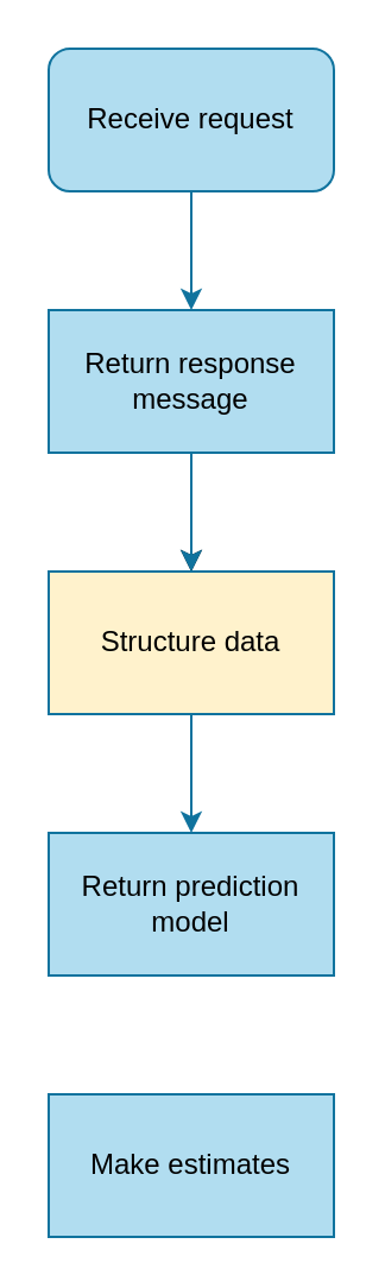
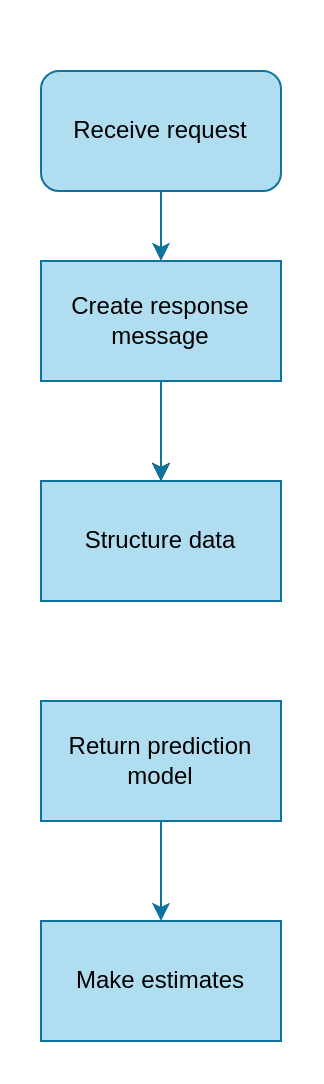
- <mxCell id="3" value="&lt;font&gt;Receive request&lt;/font&gt;" style="rounded=1;whiteSpace=wrap;html=1;fillColor=#b1ddf0;strokeColor=#10739e;fontColor=#000000;" vertex="1" parent="1"><mxGeometry x="20" y="20" width="120" height="60" as="geometry" /></mxCell>
+ <mxCell id="3" value="&lt;font&gt;Receive request&lt;/font&gt;" style="rounded=1;whiteSpace=wrap;html=1;fillColor=#b1ddf0;strokeColor=#10739e;fontColor=#000000;" vertex="1" parent="1"><mxGeometry x="20" y="35" width="120" height="60" as="geometry" /></mxCell>
- <mxCell id="6" value="&lt;font&gt;Return response message&lt;/font&gt;" style="rounded=0;whiteSpace=wrap;html=1;fillColor=#b1ddf0;strokeColor=#10739e;fontColor=#000000;" vertex="1" parent="1"><mxGeometry x="20" y="130" width="120" height="60" as="geometry" /></mxCell>
+ <mxCell id="6" value="&lt;font&gt;Create response message&lt;/font&gt;" style="rounded=0;whiteSpace=wrap;html=1;fillColor=#b1ddf0;strokeColor=#10739e;fontColor=#000000;" vertex="1" parent="1"><mxGeometry x="20" y="130" width="120" height="60" as="geometry" /></mxCell>
- <mxCell id="8" value="Structure data" style="rounded=0;whiteSpace=wrap;html=1;fillColor=#fff2cc;strokeColor=#10739e;fontColor=#000000;" vertex="1" parent="1"><mxGeometry x="20" y="240" width="120" height="60" as="geometry" /></mxCell>
+ <mxCell id="8" value="Structure data" style="rounded=0;whiteSpace=wrap;html=1;fillColor=#b1ddf0;strokeColor=#10739e;fontColor=#000000;" vertex="1" parent="1"><mxGeometry x="20" y="240" width="120" height="60" as="geometry" /></mxCell>
- <mxCell id="7" style="edgeStyle=orthogonalEdgeStyle;rounded=0;orthogonalLoop=1;jettySize=auto;html=1;entryX=0.5;entryY=0;entryDx=0;entryDy=0;strokeColor=#10739E;" edge="1" parent="1" source="8" target="10"><mxGeometry relative="1" as="geometry" /></mxCell>
+ <mxCell id="9" style="edgeStyle=orthogonalEdgeStyle;rounded=0;orthogonalLoop=1;jettySize=auto;html=1;entryX=0.5;entryY=0;entryDx=0;entryDy=0;strokeColor=#10739E;" edge="1" parent="1" source="10" target="11"><mxGeometry relative="1" as="geometry" /></mxCell>
